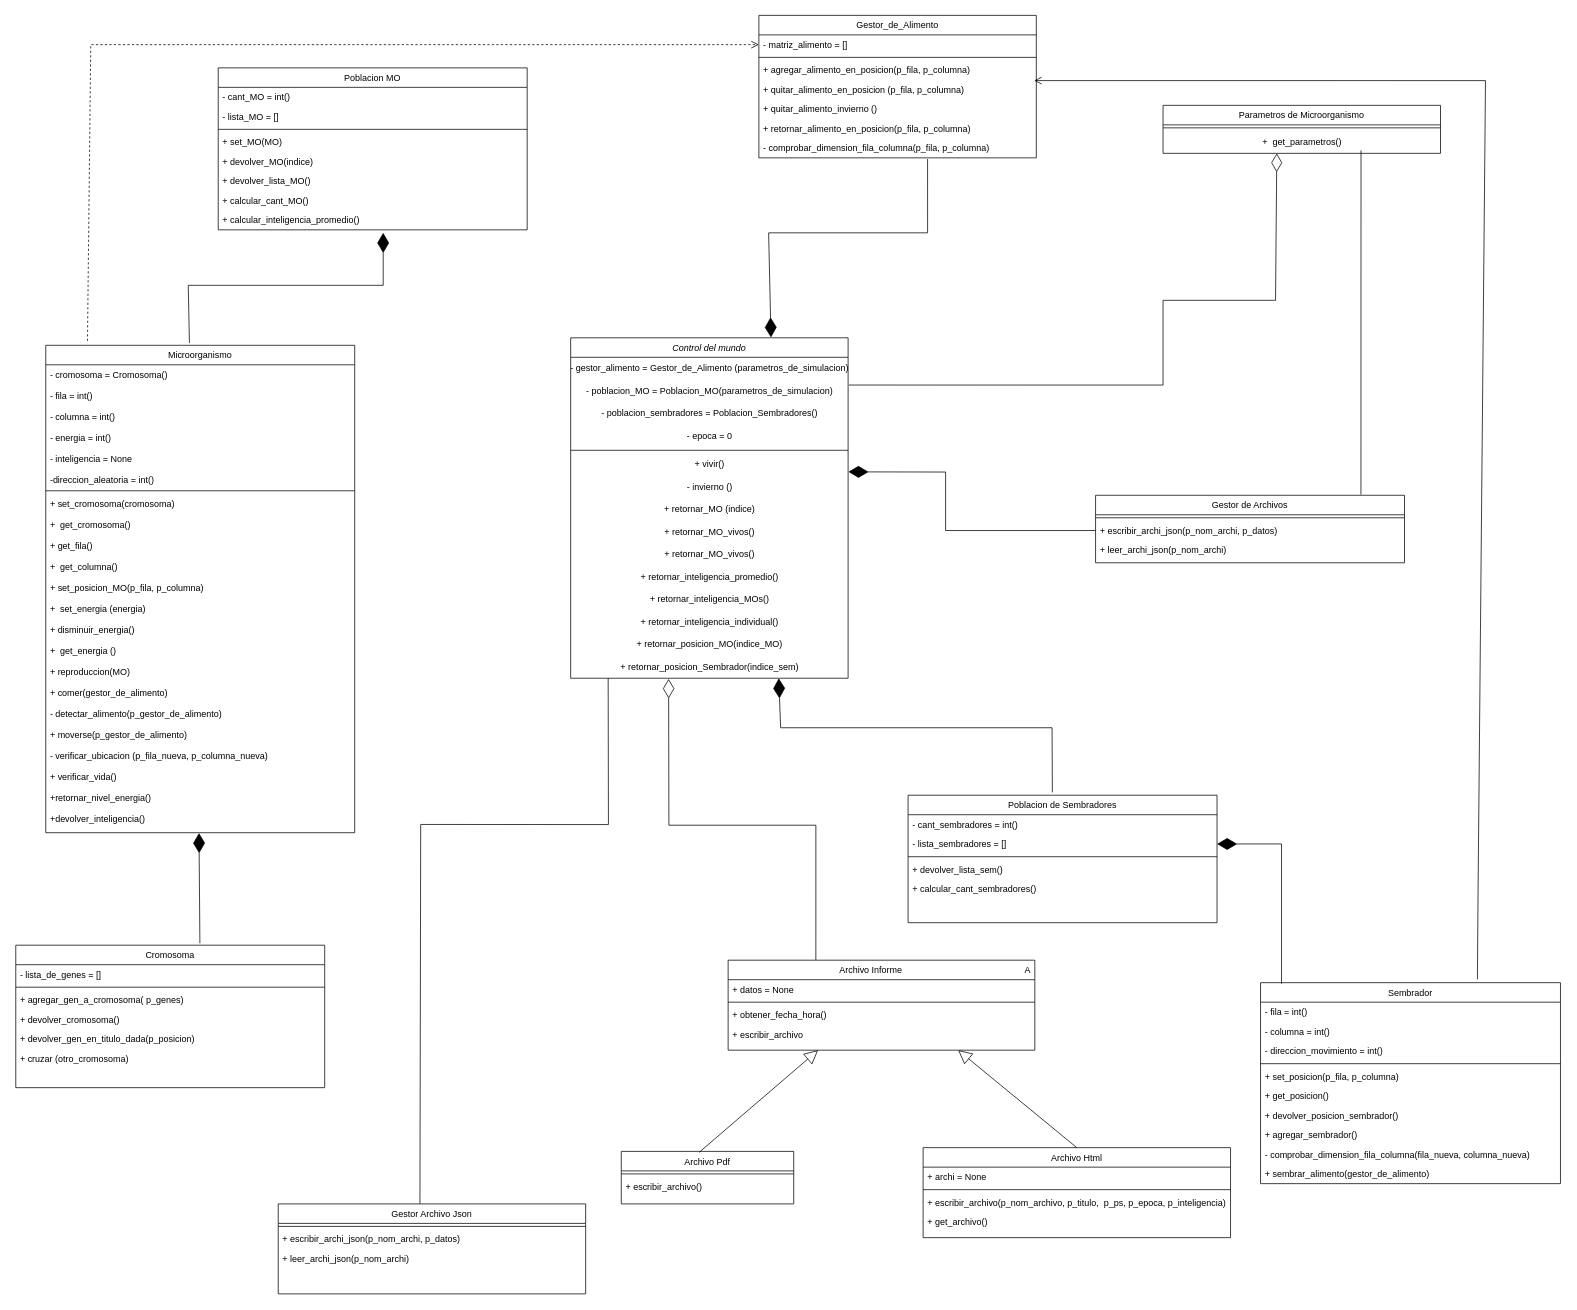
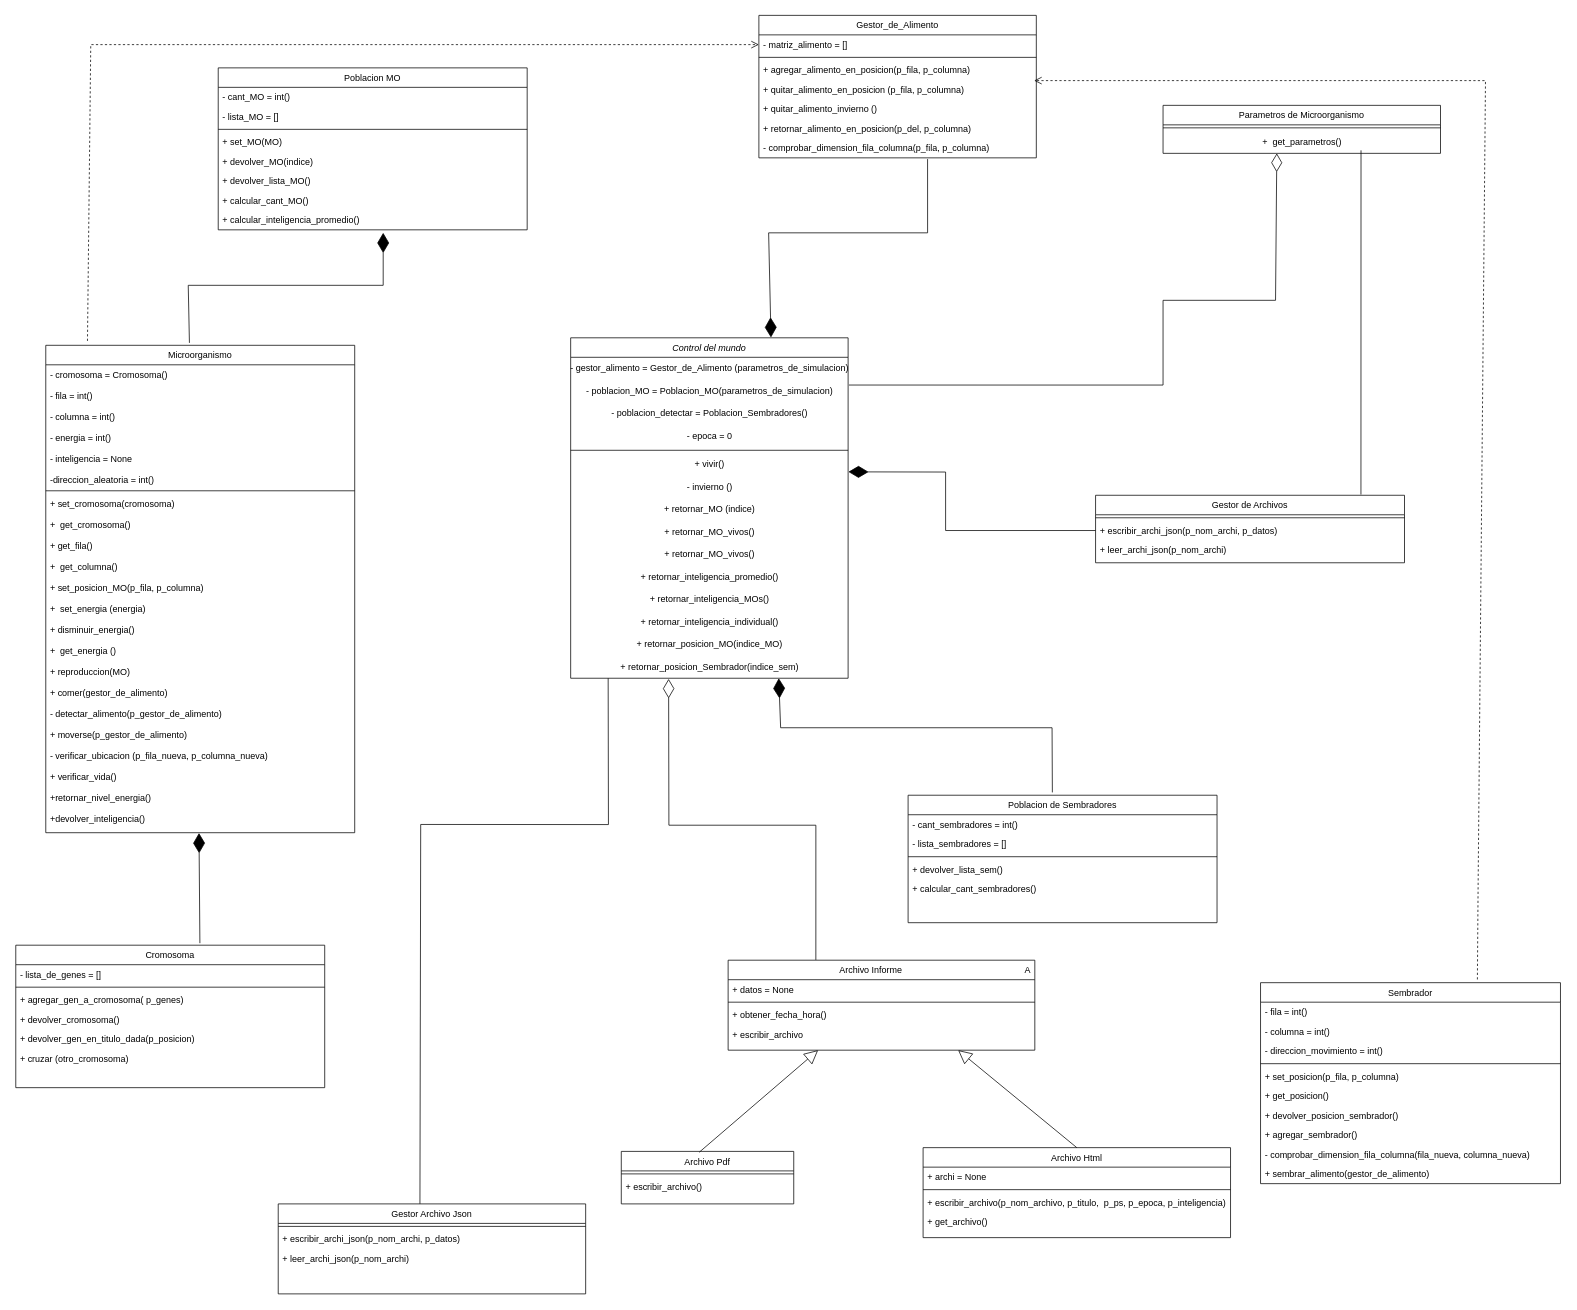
- <mxCell id="35" value="+ retornar_alimento_en_posicion(p_fila, p_columna)" style="text;align=left;verticalAlign=top;spacingLeft=4;spacingRight=4;overflow=hidden;rotatable=0;points=[[0,0.5],[1,0.5]];portConstraint=eastwest;" parent="29" vertex="1"><mxGeometry y="138" width="370" height="26" as="geometry" /></mxCell>
+ <mxCell id="35" value="+ retornar_alimento_en_posicion(p_del, p_columna)" style="text;align=left;verticalAlign=top;spacingLeft=4;spacingRight=4;overflow=hidden;rotatable=0;points=[[0,0.5],[1,0.5]];portConstraint=eastwest;" parent="29" vertex="1"><mxGeometry y="138" width="370" height="26" as="geometry" /></mxCell>
- <mxCell id="78" value="" style="html=1;verticalAlign=bottom;endArrow=open;dashed=0;endSize=8;rounded=0;entryX=0.992;entryY=0.038;entryDx=0;entryDy=0;entryPerimeter=0;exitX=0.723;exitY=-0.016;exitDx=0;exitDy=0;exitPerimeter=0;" parent="1" source="18" target="33" edge="1"><mxGeometry relative="1" as="geometry"><mxPoint x="1990" y="1190" as="sourcePoint" /><mxPoint x="1520" y="530" as="targetPoint" /><Array as="points"><mxPoint x="1970" y="1200" /><mxPoint x="1980" y="107" /></Array></mxGeometry></mxCell>
+ <mxCell id="78" value="" style="html=1;verticalAlign=bottom;endArrow=open;dashed=1;endSize=8;rounded=0;entryX=0.992;entryY=0.038;entryDx=0;entryDy=0;entryPerimeter=0;exitX=0.723;exitY=-0.016;exitDx=0;exitDy=0;exitPerimeter=0;" parent="1" source="18" target="33" edge="1"><mxGeometry relative="1" as="geometry"><mxPoint x="1990" y="1190" as="sourcePoint" /><mxPoint x="1520" y="530" as="targetPoint" /><Array as="points"><mxPoint x="1970" y="1200" /><mxPoint x="1980" y="107" /></Array></mxGeometry></mxCell>
- <mxCell id="5" value="-&amp;nbsp;poblacion_sembradores = Poblacion_Sembradores()" style="text;html=1;resizable=0;autosize=1;align=center;verticalAlign=middle;points=[];fillColor=none;strokeColor=none;rounded=0;" parent="2" vertex="1"><mxGeometry y="86" width="370" height="30" as="geometry" /></mxCell>
+ <mxCell id="5" value="-&amp;nbsp;poblacion_detectar = Poblacion_Sembradores()" style="text;html=1;resizable=0;autosize=1;align=center;verticalAlign=middle;points=[];fillColor=none;strokeColor=none;rounded=0;" parent="2" vertex="1"><mxGeometry y="86" width="370" height="30" as="geometry" /></mxCell>
- <mxCell id="70" value="" style="endArrow=diamondThin;endFill=1;endSize=24;html=1;rounded=0;entryX=1;entryY=0.5;entryDx=0;entryDy=0;exitX=0.07;exitY=0.005;exitDx=0;exitDy=0;exitPerimeter=0;" parent="1" source="18" target="50" edge="1"><mxGeometry width="160" relative="1" as="geometry"><mxPoint x="1430" y="1110" as="sourcePoint" /><mxPoint x="1590" y="1110" as="targetPoint" /><Array as="points"><mxPoint x="1708" y="1125" /></Array></mxGeometry></mxCell>
